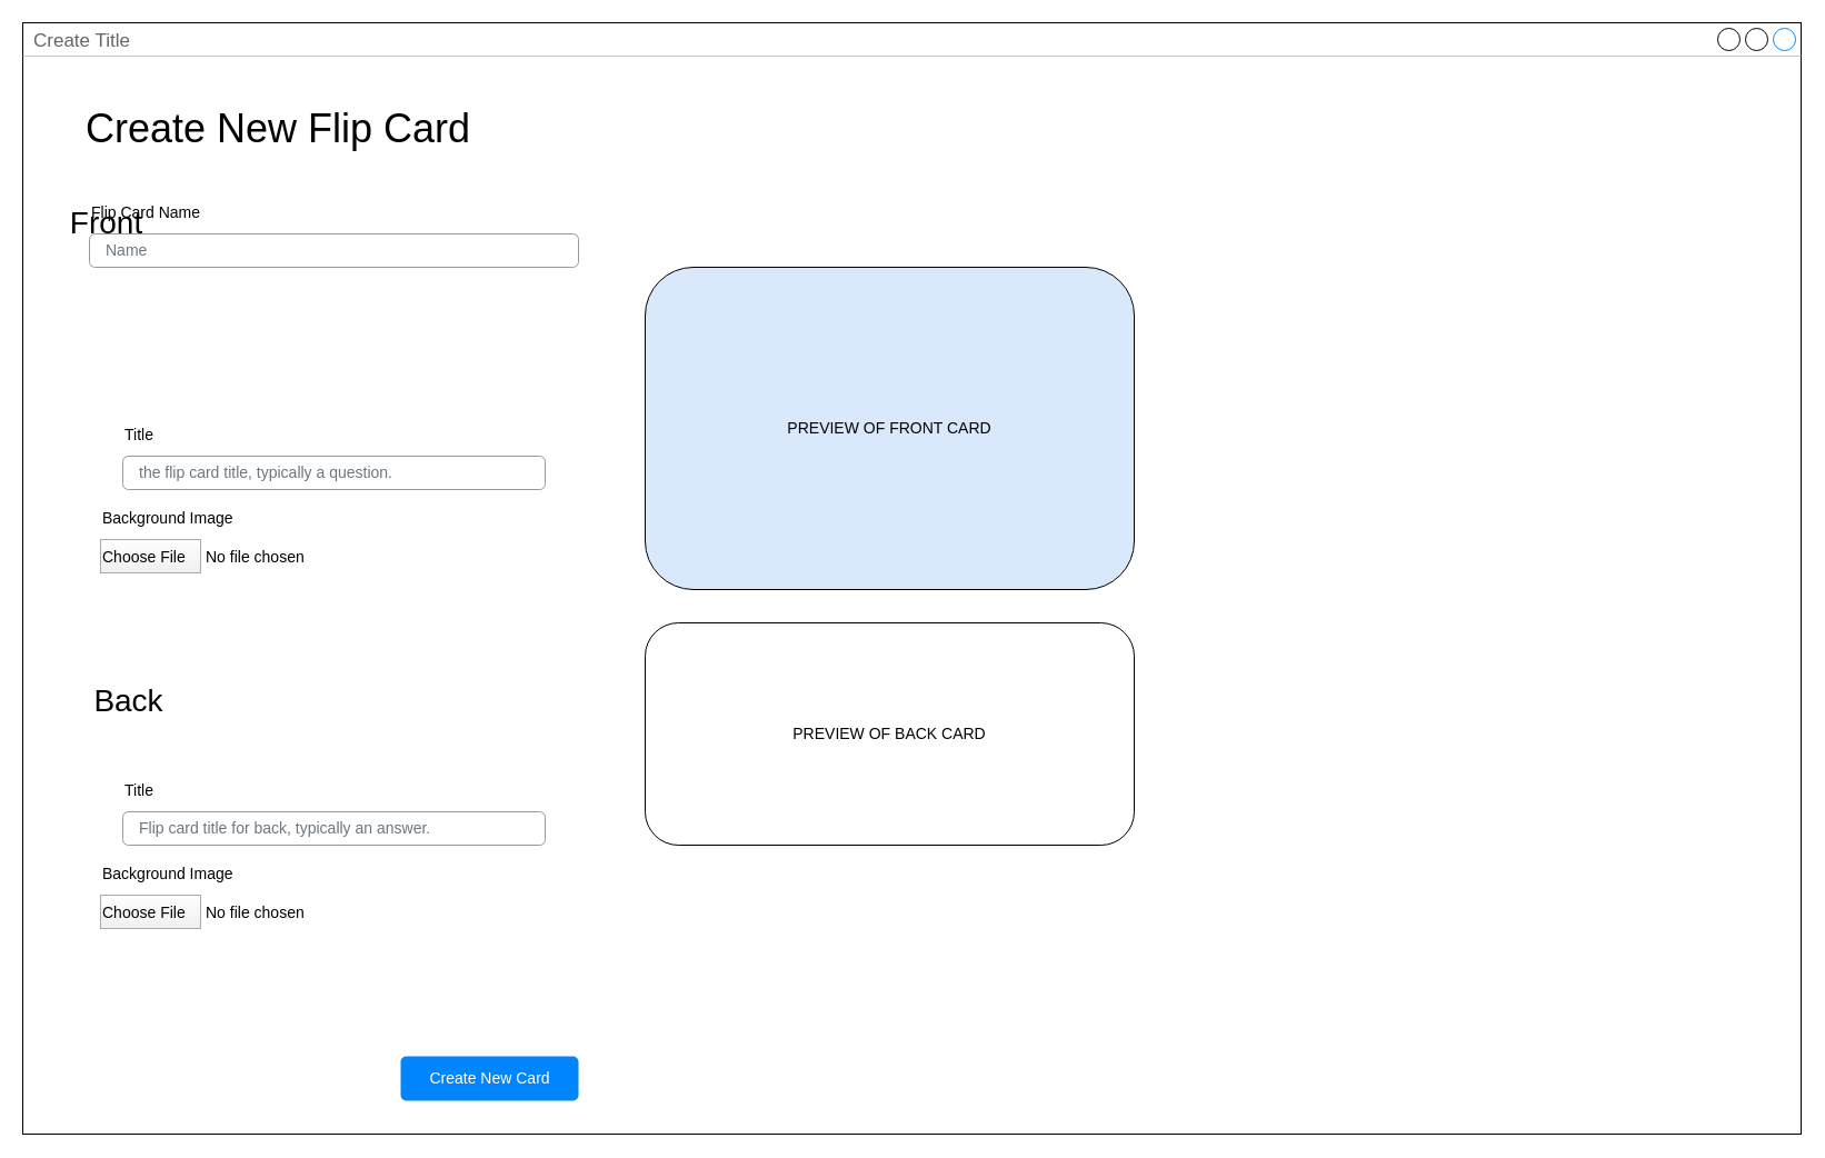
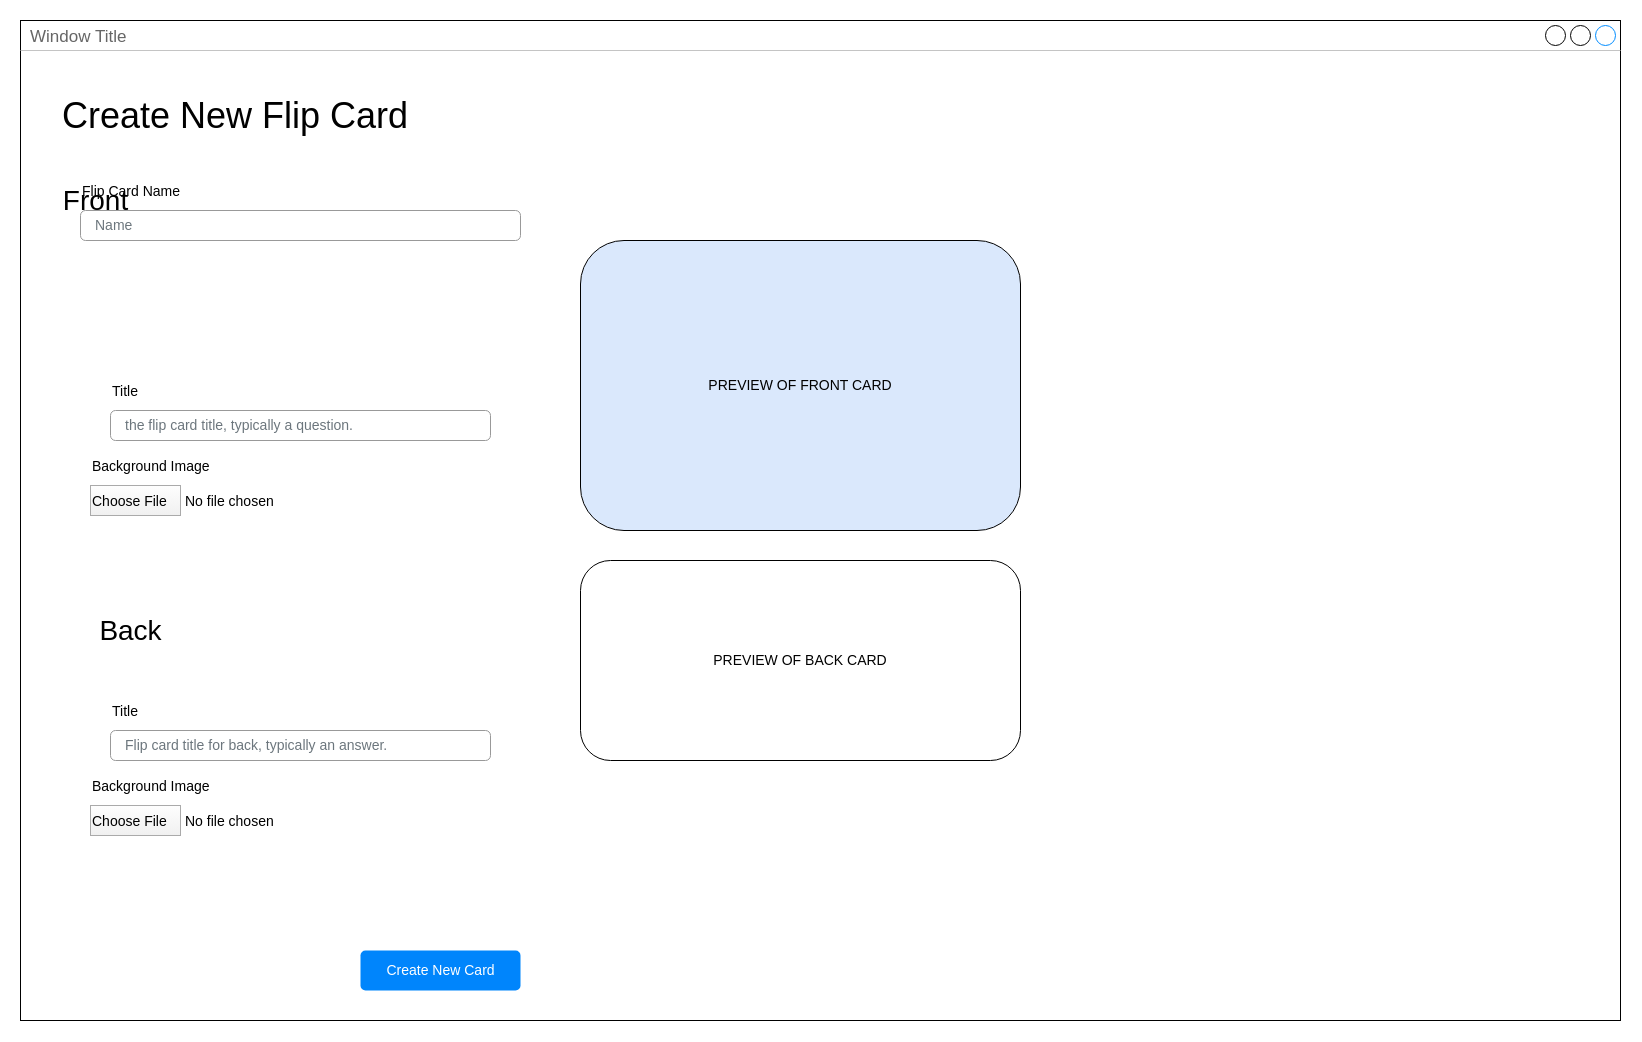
- <mxCell id="2" value="Create Title" style="strokeWidth=1;shadow=0;dashed=0;align=center;html=1;shape=mxgraph.mockup.containers.window;align=left;verticalAlign=top;spacingLeft=8;strokeColor2=#008cff;strokeColor3=#c4c4c4;fontColor=#666666;mainText=;fontSize=17;labelBackgroundColor=none;movable=0;resizable=0;rotatable=0;deletable=0;editable=0;connectable=0;" parent="1" vertex="1"><mxGeometry x="20" y="20" width="1600" height="1000" as="geometry" /></mxCell>
+ <mxCell id="2" value="Window Title" style="strokeWidth=1;shadow=0;dashed=0;align=center;html=1;shape=mxgraph.mockup.containers.window;align=left;verticalAlign=top;spacingLeft=8;strokeColor2=#008cff;strokeColor3=#c4c4c4;fontColor=#666666;mainText=;fontSize=17;labelBackgroundColor=none;movable=0;resizable=0;rotatable=0;deletable=0;editable=0;connectable=0;" parent="1" vertex="1"><mxGeometry x="20" y="20" width="1600" height="1000" as="geometry" /></mxCell>
- <mxCell id="3" value="Create New Flip Card" style="text;html=1;resizable=0;autosize=1;align=left;verticalAlign=middle;points=[];fillColor=none;strokeColor=none;rounded=0;fontSize=36;" parent="1" vertex="1"><mxGeometry x="75" y="90" width="360" height="50" as="geometry" /></mxCell>
+ <mxCell id="3" value="Create New Flip Card" style="text;html=1;resizable=0;autosize=1;align=left;verticalAlign=middle;points=[];fillColor=none;strokeColor=none;rounded=0;fontSize=36;" parent="1" vertex="1"><mxGeometry x="60" y="90" width="360" height="50" as="geometry" /></mxCell>
- <mxCell id="18" value="Back" style="text;html=1;resizable=0;autosize=1;align=center;verticalAlign=middle;points=[];fillColor=none;strokeColor=none;rounded=0;fontSize=28;" vertex="1" parent="1"><mxGeometry x="75" y="610" width="80" height="40" as="geometry" /></mxCell>
+ <mxCell id="18" value="Back" style="text;html=1;resizable=0;autosize=1;align=center;verticalAlign=middle;points=[];fillColor=none;strokeColor=none;rounded=0;fontSize=28;" vertex="1" parent="1"><mxGeometry x="90" y="610" width="80" height="40" as="geometry" /></mxCell>
